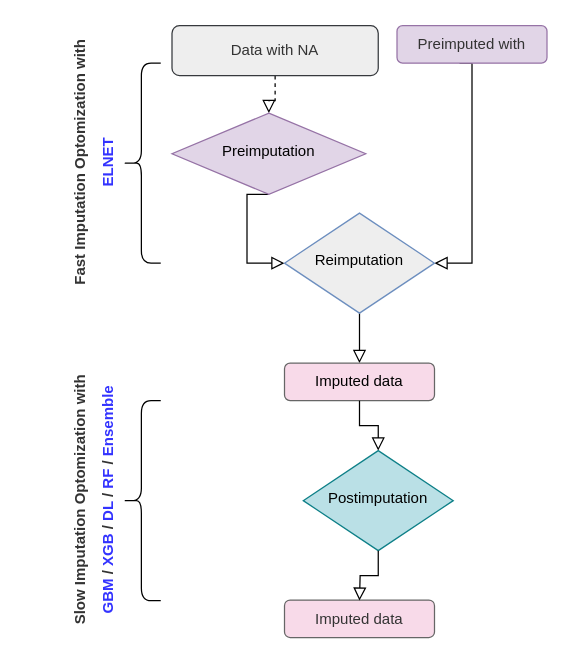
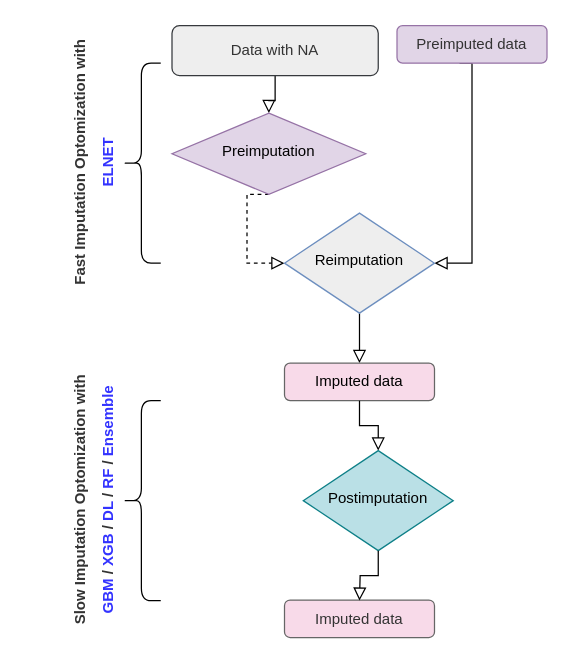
- <mxCell id="7" value="&lt;font color=&quot;#333333&quot;&gt;Preimputed with&lt;/font&gt;" style="rounded=1;whiteSpace=wrap;html=1;fontSize=12;glass=0;strokeWidth=1;shadow=0;fillColor=#e1d5e7;strokeColor=#9673a6;" parent="1" vertex="1"><mxGeometry x="317" y="20" width="120" height="30" as="geometry" /></mxCell>
+ <mxCell id="7" value="&lt;font color=&quot;#333333&quot;&gt;Preimputed data&lt;/font&gt;" style="rounded=1;whiteSpace=wrap;html=1;fontSize=12;glass=0;strokeWidth=1;shadow=0;fillColor=#e1d5e7;strokeColor=#9673a6;" parent="1" vertex="1"><mxGeometry x="317" y="20" width="120" height="30" as="geometry" /></mxCell>
- <mxCell id="2" value="" style="rounded=0;html=1;jettySize=auto;orthogonalLoop=1;fontSize=11;endArrow=block;endFill=0;endSize=8;strokeWidth=1;shadow=0;labelBackgroundColor=none;edgeStyle=orthogonalEdgeStyle;dashed=1;" parent="1" source="3" target="6" edge="1"><mxGeometry relative="1" as="geometry" /></mxCell>
+ <mxCell id="2" value="" style="rounded=0;html=1;jettySize=auto;orthogonalLoop=1;fontSize=11;endArrow=block;endFill=0;endSize=8;strokeWidth=1;shadow=0;labelBackgroundColor=none;edgeStyle=orthogonalEdgeStyle;" parent="1" source="3" target="6" edge="1"><mxGeometry relative="1" as="geometry" /></mxCell>
- <mxCell id="4" value="" style="rounded=0;html=1;jettySize=auto;orthogonalLoop=1;fontSize=11;endArrow=block;endFill=0;endSize=8;strokeWidth=1;shadow=0;labelBackgroundColor=none;edgeStyle=orthogonalEdgeStyle;exitX=0.5;exitY=1;exitDx=0;exitDy=0;entryX=0;entryY=0.5;entryDx=0;entryDy=0;" parent="1" source="6" target="9" edge="1"><mxGeometry y="20" relative="1" as="geometry"><mxPoint as="offset" /><mxPoint x="187" y="160" as="sourcePoint" /><mxPoint x="277" y="210" as="targetPoint" /><Array as="points"><mxPoint x="197" y="210" /></Array></mxGeometry></mxCell>
+ <mxCell id="4" value="" style="rounded=0;html=1;jettySize=auto;orthogonalLoop=1;fontSize=11;endArrow=block;endFill=0;endSize=8;strokeWidth=1;shadow=0;labelBackgroundColor=none;edgeStyle=orthogonalEdgeStyle;exitX=0.5;exitY=1;exitDx=0;exitDy=0;entryX=0;entryY=0.5;entryDx=0;entryDy=0;dashed=1;" parent="1" source="6" target="9" edge="1"><mxGeometry y="20" relative="1" as="geometry"><mxPoint as="offset" /><mxPoint x="187" y="160" as="sourcePoint" /><mxPoint x="277" y="210" as="targetPoint" /><Array as="points"><mxPoint x="197" y="210" /></Array></mxGeometry></mxCell>
